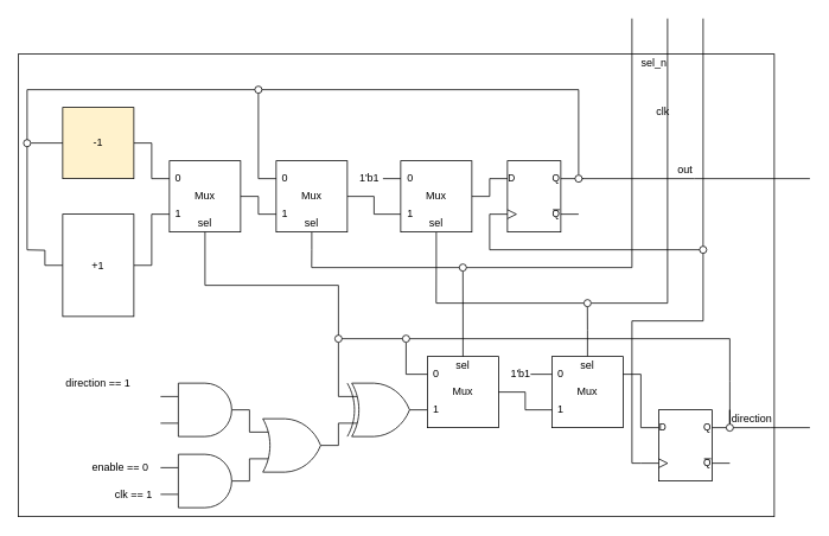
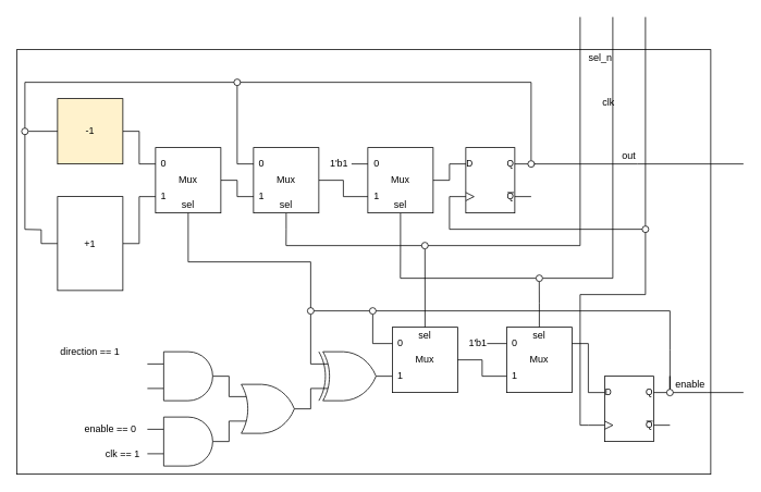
- <mxCell id="84" value="direction" style="text;html=1;strokeColor=none;fillColor=none;align=center;verticalAlign=middle;whiteSpace=wrap;rounded=0;" vertex="1" parent="2"><mxGeometry x="800" y="440" width="50" height="20" as="geometry" /></mxCell>
+ <mxCell id="84" value="enable" style="text;html=1;strokeColor=none;fillColor=none;align=center;verticalAlign=middle;whiteSpace=wrap;rounded=0;" vertex="1" parent="2"><mxGeometry x="800" y="440" width="50" height="20" as="geometry" /></mxCell>
